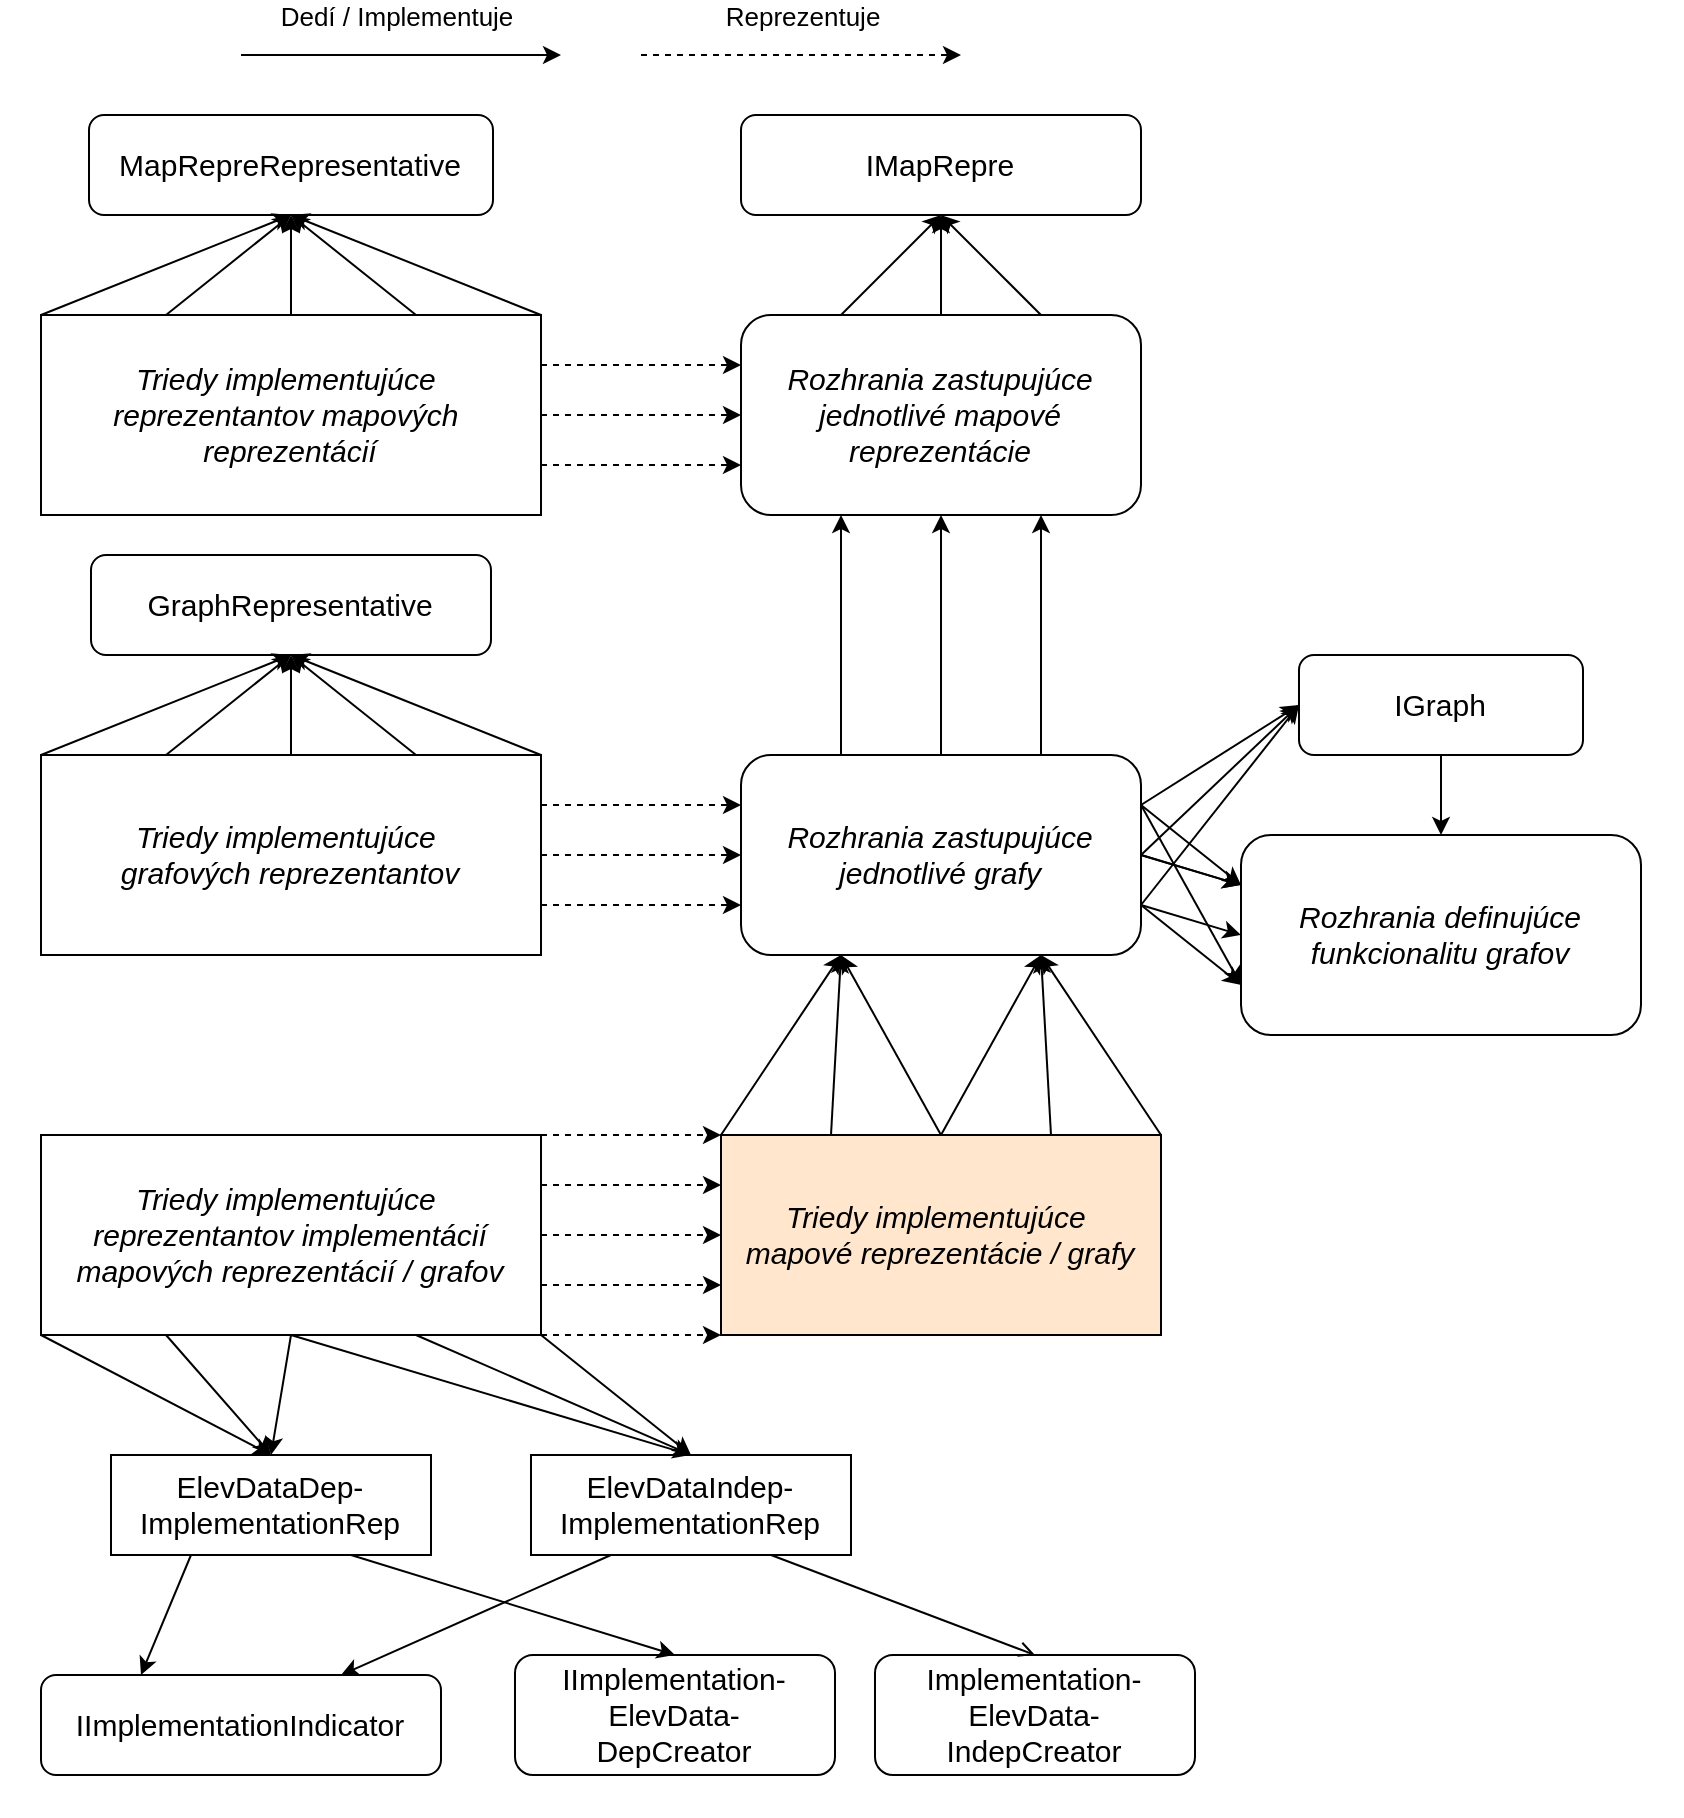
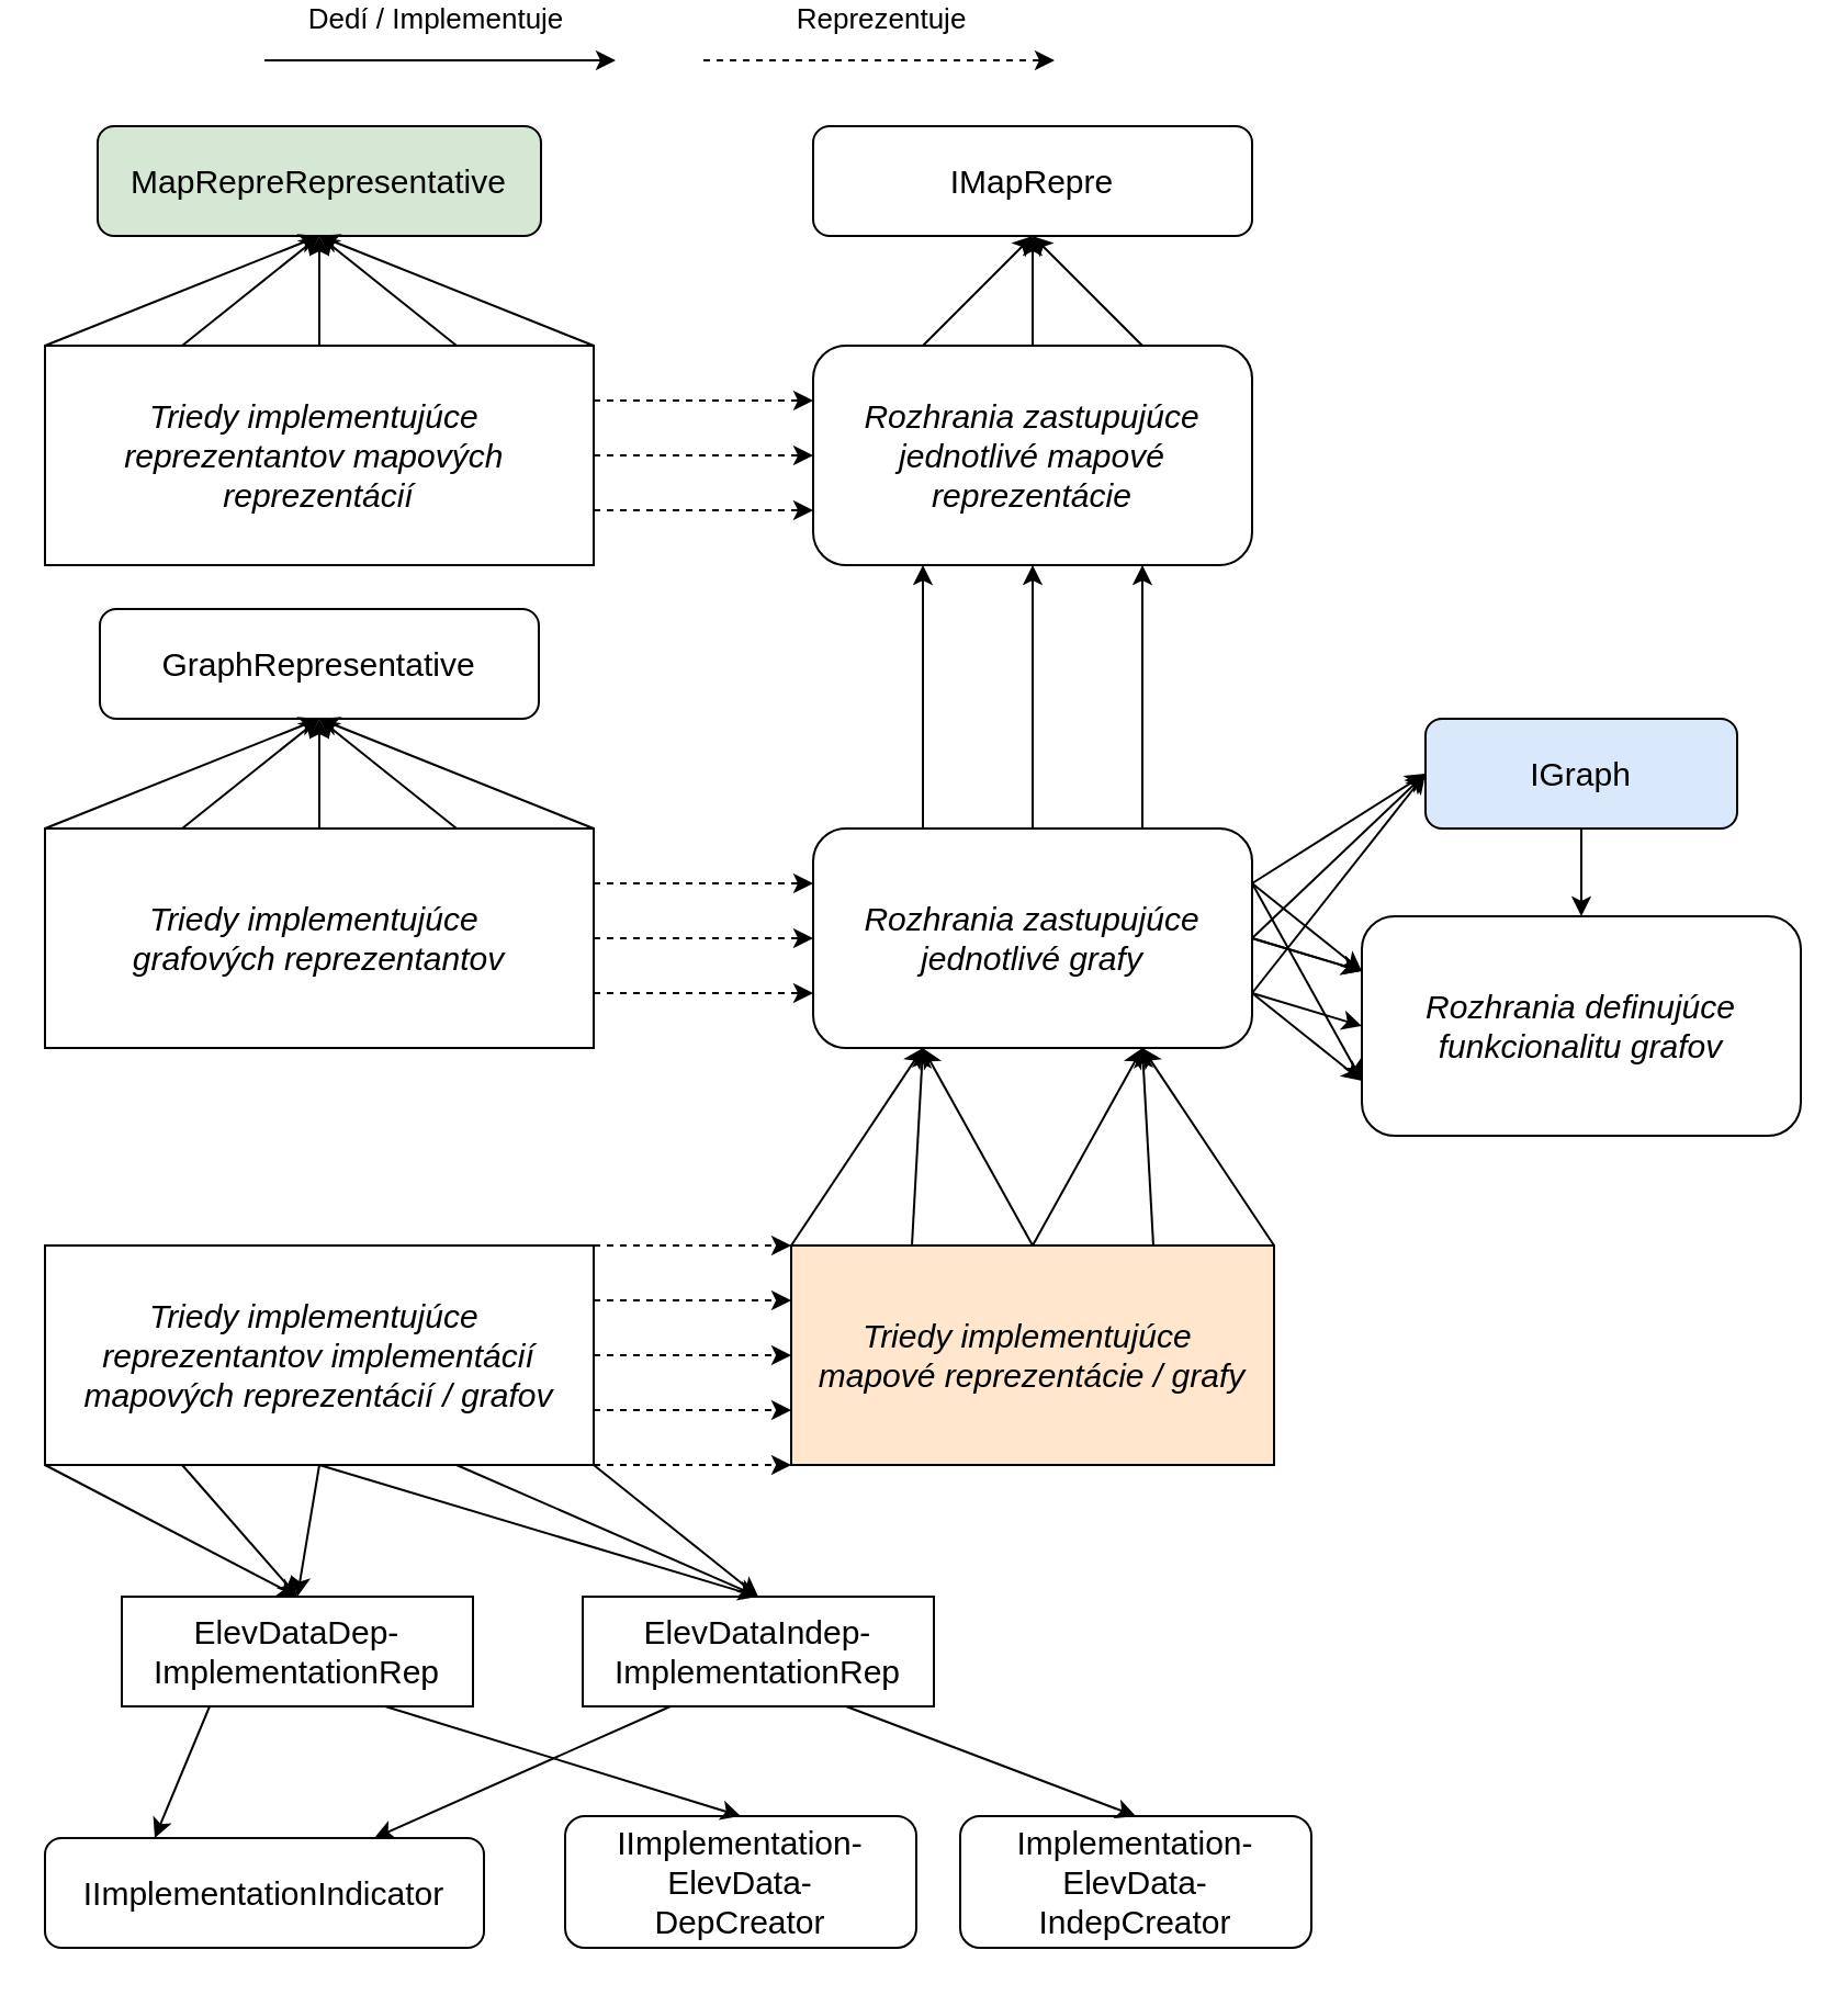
- <mxCell id="2" value="&lt;font style=&quot;font-size: 15px;&quot;&gt;MapRepreRepresentative&lt;/font&gt;" style="rounded=1;whiteSpace=wrap;html=1;" parent="1" vertex="1"><mxGeometry x="44" y="50" width="202" height="50" as="geometry" /></mxCell>
+ <mxCell id="2" value="&lt;font style=&quot;font-size: 15px;&quot;&gt;MapRepreRepresentative&lt;/font&gt;" style="rounded=1;whiteSpace=wrap;html=1;fillColor=#d5e8d4;" parent="1" vertex="1"><mxGeometry x="44" y="50" width="202" height="50" as="geometry" /></mxCell>
- <mxCell id="42" value="&lt;font style=&quot;font-size: 15px;&quot;&gt;IGraph&lt;/font&gt;" style="rounded=1;whiteSpace=wrap;html=1;" parent="1" vertex="1"><mxGeometry x="649" y="320" width="142" height="50" as="geometry" /></mxCell>
+ <mxCell id="42" value="&lt;font style=&quot;font-size: 15px;&quot;&gt;IGraph&lt;/font&gt;" style="rounded=1;whiteSpace=wrap;html=1;fillColor=#dae8fc;" parent="1" vertex="1"><mxGeometry x="649" y="320" width="142" height="50" as="geometry" /></mxCell>
- <mxCell id="27" style="rounded=0;orthogonalLoop=1;jettySize=auto;html=1;exitX=0.75;exitY=1;exitDx=0;exitDy=0;entryX=0.5;entryY=0;entryDx=0;entryDy=0;endArrow=open;" parent="1" source="28" target="20" edge="1"><mxGeometry relative="1" as="geometry" /></mxCell>
+ <mxCell id="27" style="rounded=0;orthogonalLoop=1;jettySize=auto;html=1;exitX=0.75;exitY=1;exitDx=0;exitDy=0;entryX=0.5;entryY=0;entryDx=0;entryDy=0;" parent="1" source="28" target="20" edge="1"><mxGeometry relative="1" as="geometry" /></mxCell>
